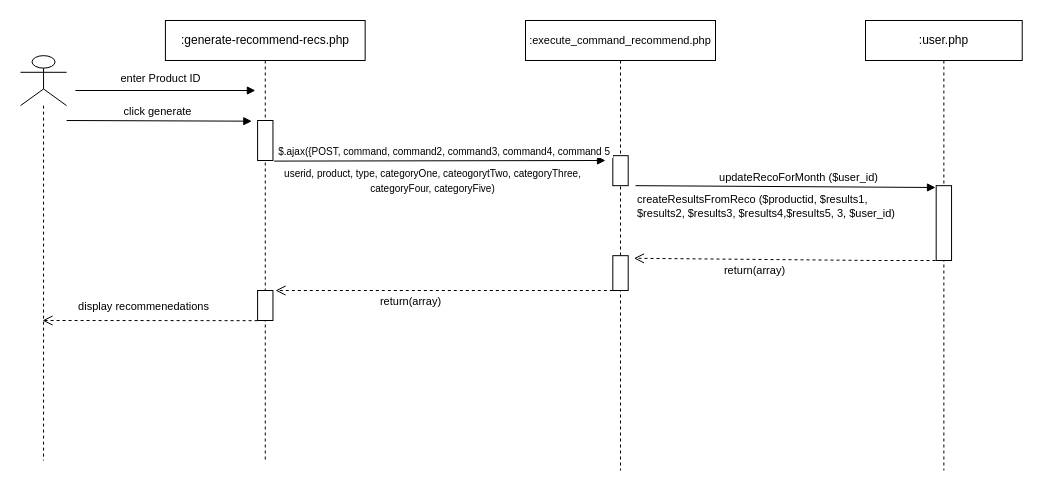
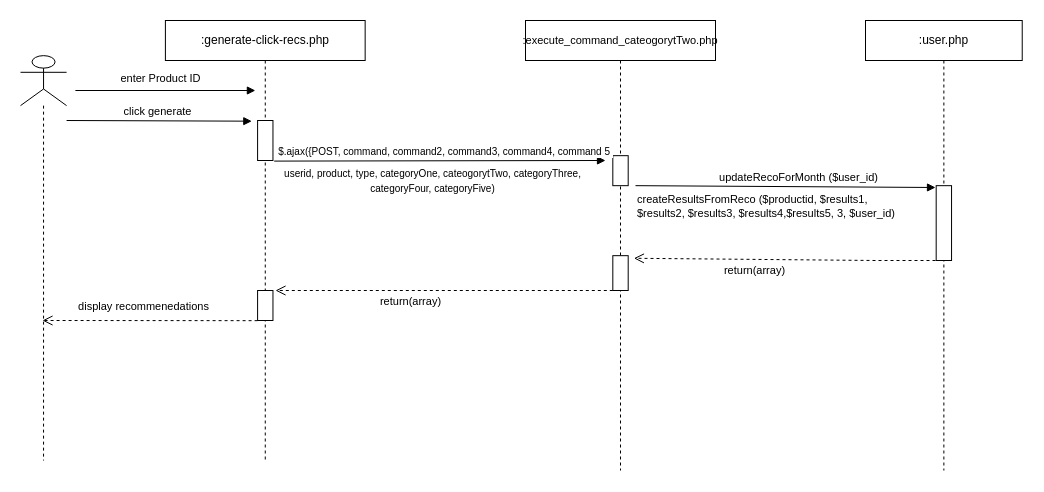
- <mxCell id="5" value=":generate-recommend-recs.php" style="shape=umlLifeline;perimeter=lifelinePerimeter;whiteSpace=wrap;html=1;container=0;collapsible=0;recursiveResize=0;outlineConnect=0;" parent="1" vertex="1"><mxGeometry x="164.9" y="20" width="199.75" height="440" as="geometry" /></mxCell>
+ <mxCell id="5" value=":generate-click-recs.php" style="shape=umlLifeline;perimeter=lifelinePerimeter;whiteSpace=wrap;html=1;container=0;collapsible=0;recursiveResize=0;outlineConnect=0;" parent="1" vertex="1"><mxGeometry x="164.9" y="20" width="199.75" height="440" as="geometry" /></mxCell>
- <mxCell id="8" value="&lt;font style=&quot;font-size: 11px;&quot;&gt;:execute_command_recommend.php&lt;/font&gt;" style="shape=umlLifeline;perimeter=lifelinePerimeter;whiteSpace=wrap;html=1;container=0;collapsible=0;recursiveResize=0;outlineConnect=0;" parent="1" vertex="1"><mxGeometry x="525" y="20" width="190" height="450" as="geometry" /></mxCell>
+ <mxCell id="8" value="&lt;font style=&quot;font-size: 11px;&quot;&gt;:execute_command_cateogorytTwo.php&lt;/font&gt;" style="shape=umlLifeline;perimeter=lifelinePerimeter;whiteSpace=wrap;html=1;container=0;collapsible=0;recursiveResize=0;outlineConnect=0;" parent="1" vertex="1"><mxGeometry x="525" y="20" width="190" height="450" as="geometry" /></mxCell>
